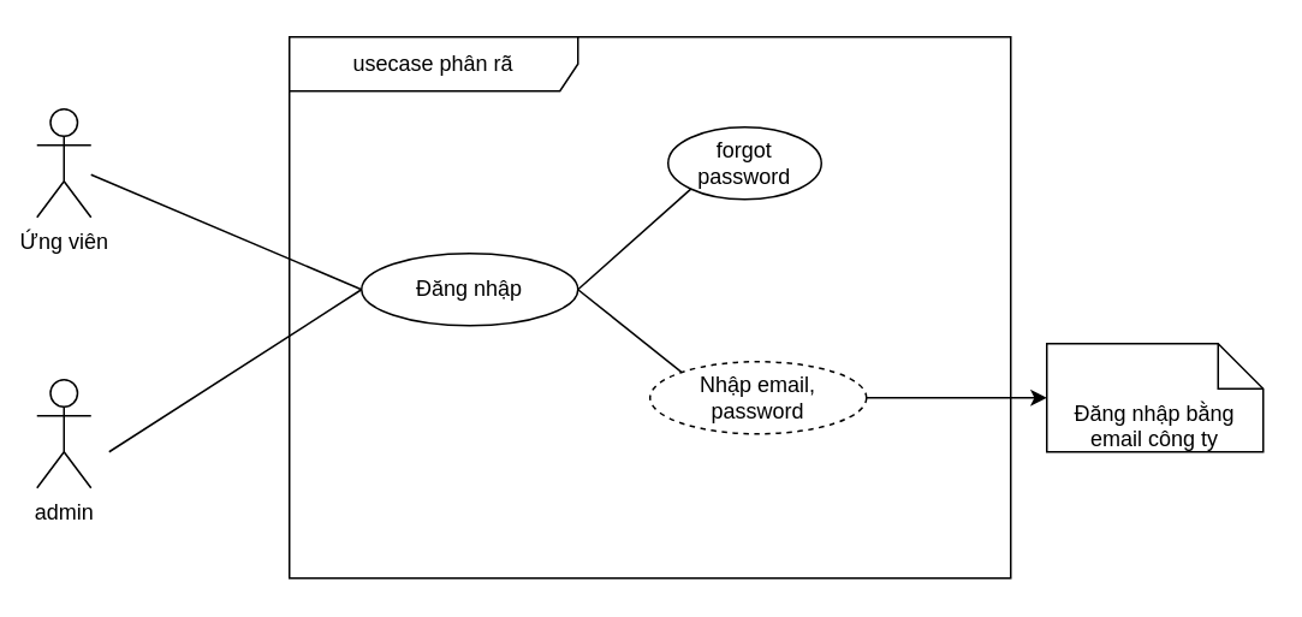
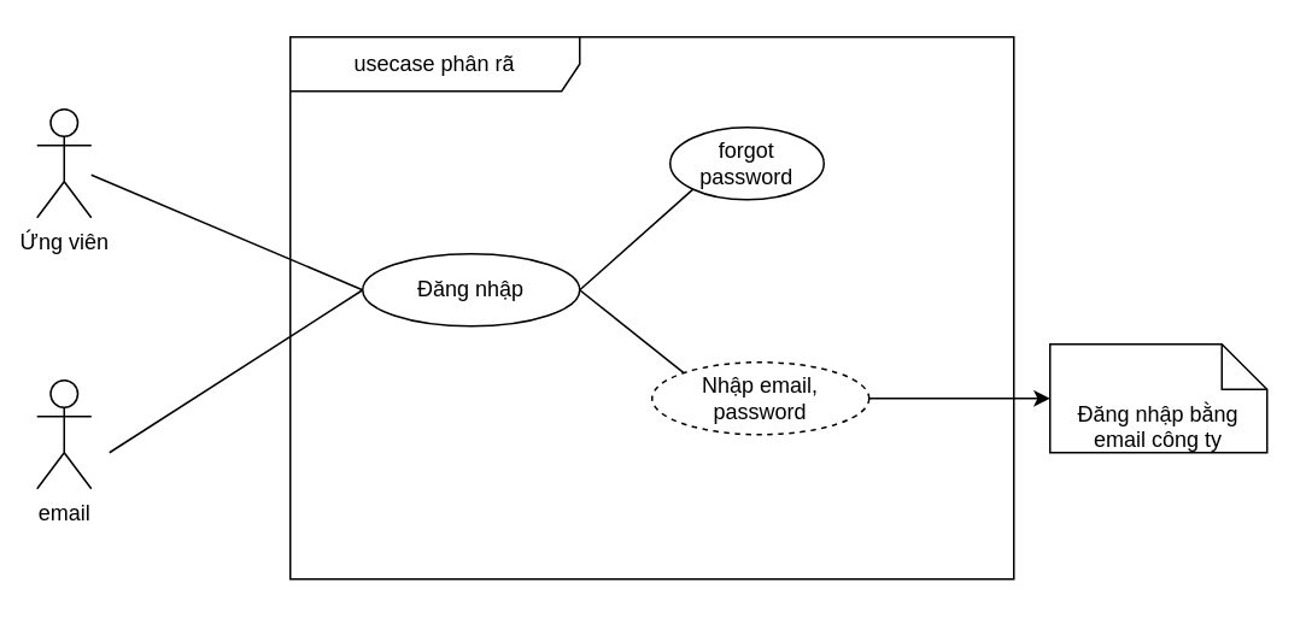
- <mxCell id="9" value="admin" style="shape=umlActor;verticalLabelPosition=bottom;verticalAlign=top;html=1;" parent="1" vertex="1"><mxGeometry x="20" y="210" width="30" height="60" as="geometry" /></mxCell>
+ <mxCell id="9" value="email" style="shape=umlActor;verticalLabelPosition=bottom;verticalAlign=top;html=1;" parent="1" vertex="1"><mxGeometry x="20" y="210" width="30" height="60" as="geometry" /></mxCell>
